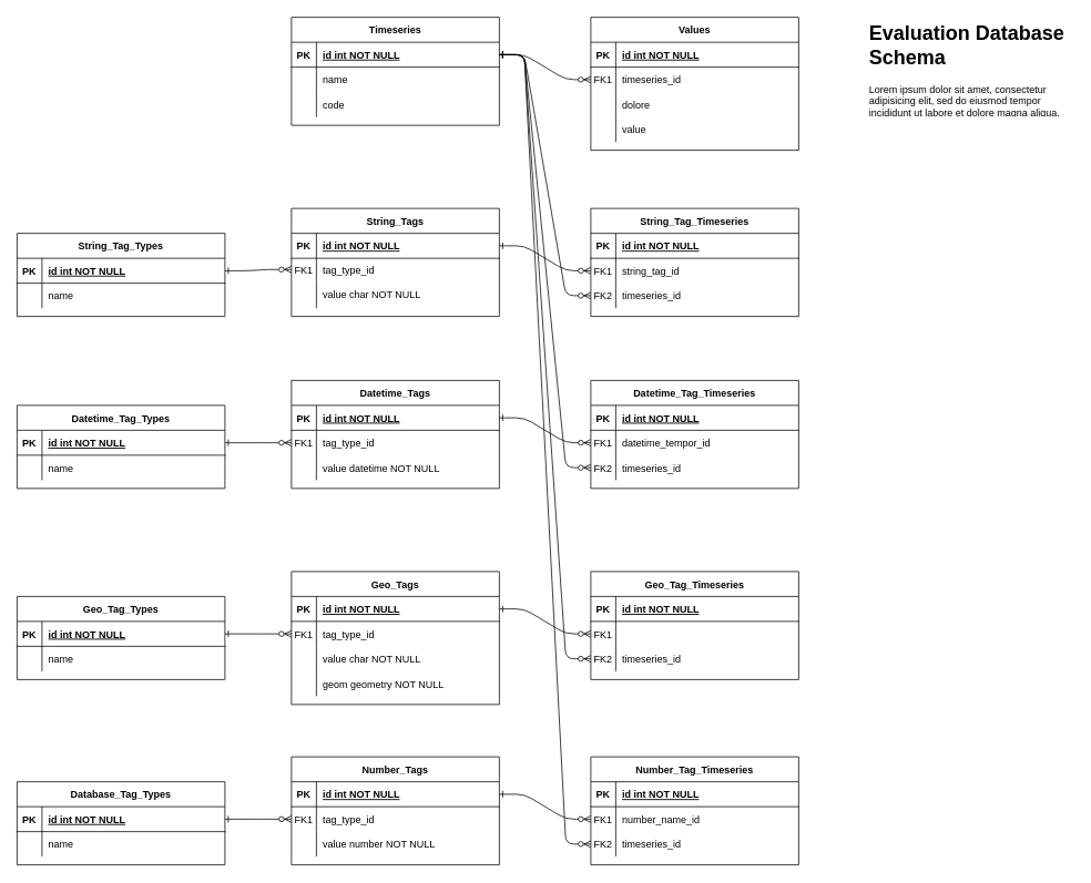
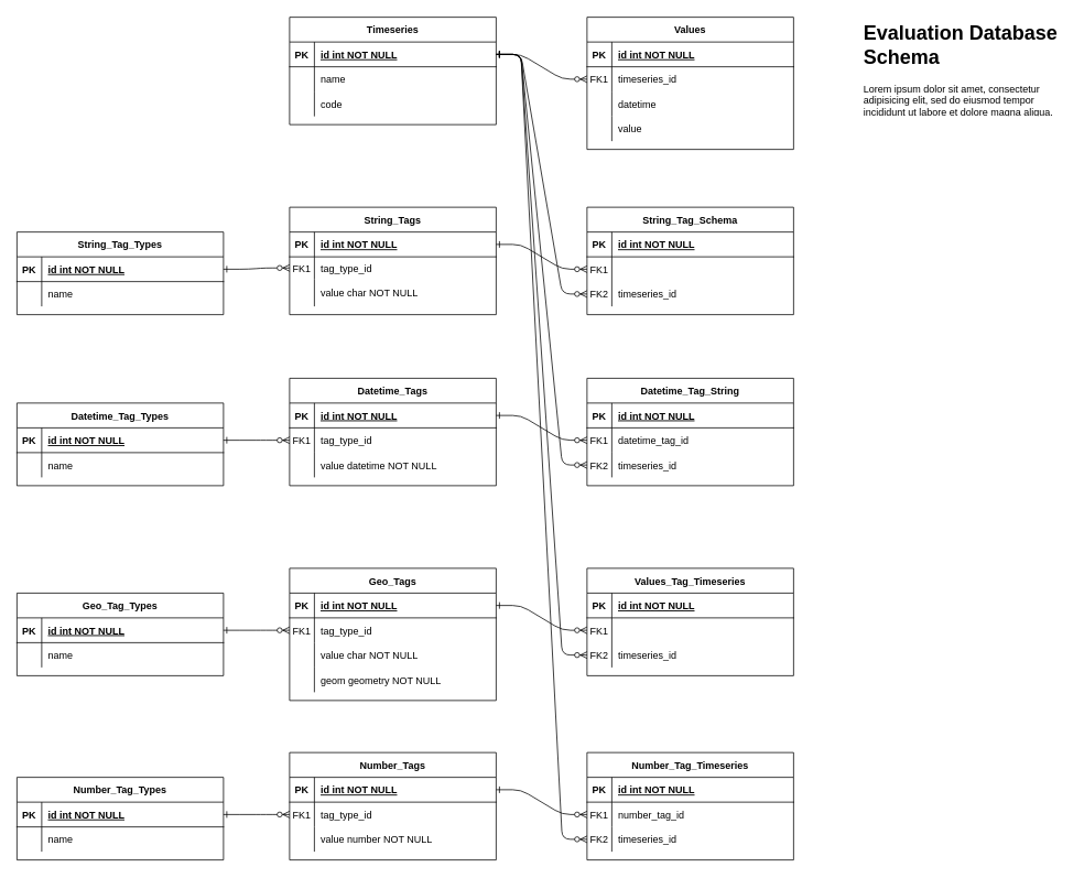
- <mxCell id="12" value="dolore" style="shape=partialRectangle;overflow=hidden;connectable=0;fillColor=none;top=0;left=0;bottom=0;right=0;align=left;spacingLeft=6;" parent="10" vertex="1"><mxGeometry x="30" width="220" height="30" as="geometry"><mxRectangle width="220" height="30" as="alternateBounds" /></mxGeometry></mxCell>
+ <mxCell id="12" value="datetime" style="shape=partialRectangle;overflow=hidden;connectable=0;fillColor=none;top=0;left=0;bottom=0;right=0;align=left;spacingLeft=6;" parent="10" vertex="1"><mxGeometry x="30" width="220" height="30" as="geometry"><mxRectangle width="220" height="30" as="alternateBounds" /></mxGeometry></mxCell>
- <mxCell id="43" value="String_Tag_Timeseries" style="shape=table;startSize=30;container=1;collapsible=1;childLayout=tableLayout;fixedRows=1;rowLines=0;fontStyle=1;align=center;resizeLast=1;" parent="1" vertex="1"><mxGeometry x="710" y="250" width="250" height="130" as="geometry"><mxRectangle x="120" y="120" width="100" height="30" as="alternateBounds" /></mxGeometry></mxCell>
+ <mxCell id="43" value="String_Tag_Schema" style="shape=table;startSize=30;container=1;collapsible=1;childLayout=tableLayout;fixedRows=1;rowLines=0;fontStyle=1;align=center;resizeLast=1;" parent="1" vertex="1"><mxGeometry x="710" y="250" width="250" height="130" as="geometry"><mxRectangle x="120" y="120" width="100" height="30" as="alternateBounds" /></mxGeometry></mxCell>
- <mxCell id="49" value="string_tag_id" style="shape=partialRectangle;overflow=hidden;connectable=0;fillColor=none;top=0;left=0;bottom=0;right=0;align=left;spacingLeft=6;" parent="47" vertex="1"><mxGeometry x="30" width="220" height="30" as="geometry"><mxRectangle width="220" height="30" as="alternateBounds" /></mxGeometry></mxCell>
- <mxCell id="73" value="Datetime_Tag_Timeseries" style="shape=table;startSize=30;container=1;collapsible=1;childLayout=tableLayout;fixedRows=1;rowLines=0;fontStyle=1;align=center;resizeLast=1;" parent="1" vertex="1"><mxGeometry x="710" y="457" width="250" height="130" as="geometry"><mxRectangle x="120" y="120" width="100" height="30" as="alternateBounds" /></mxGeometry></mxCell>
+ <mxCell id="73" value="Datetime_Tag_String" style="shape=table;startSize=30;container=1;collapsible=1;childLayout=tableLayout;fixedRows=1;rowLines=0;fontStyle=1;align=center;resizeLast=1;" parent="1" vertex="1"><mxGeometry x="710" y="457" width="250" height="130" as="geometry"><mxRectangle x="120" y="120" width="100" height="30" as="alternateBounds" /></mxGeometry></mxCell>
- <mxCell id="79" value="datetime_tempor_id" style="shape=partialRectangle;overflow=hidden;connectable=0;fillColor=none;top=0;left=0;bottom=0;right=0;align=left;spacingLeft=6;" parent="77" vertex="1"><mxGeometry x="30" width="220" height="30" as="geometry"><mxRectangle width="220" height="30" as="alternateBounds" /></mxGeometry></mxCell>
+ <mxCell id="79" value="datetime_tag_id" style="shape=partialRectangle;overflow=hidden;connectable=0;fillColor=none;top=0;left=0;bottom=0;right=0;align=left;spacingLeft=6;" parent="77" vertex="1"><mxGeometry x="30" width="220" height="30" as="geometry"><mxRectangle width="220" height="30" as="alternateBounds" /></mxGeometry></mxCell>
- <mxCell id="106" value="Geo_Tag_Timeseries" style="shape=table;startSize=30;container=1;collapsible=1;childLayout=tableLayout;fixedRows=1;rowLines=0;fontStyle=1;align=center;resizeLast=1;" parent="1" vertex="1"><mxGeometry x="710" y="687" width="250" height="130" as="geometry"><mxRectangle x="120" y="120" width="100" height="30" as="alternateBounds" /></mxGeometry></mxCell>
+ <mxCell id="106" value="Values_Tag_Timeseries" style="shape=table;startSize=30;container=1;collapsible=1;childLayout=tableLayout;fixedRows=1;rowLines=0;fontStyle=1;align=center;resizeLast=1;" parent="1" vertex="1"><mxGeometry x="710" y="687" width="250" height="130" as="geometry"><mxRectangle x="120" y="120" width="100" height="30" as="alternateBounds" /></mxGeometry></mxCell>
- <mxCell id="118" value="Database_Tag_Types" style="shape=table;startSize=30;container=1;collapsible=1;childLayout=tableLayout;fixedRows=1;rowLines=0;fontStyle=1;align=center;resizeLast=1;" parent="1" vertex="1"><mxGeometry x="20" y="940" width="250" height="100" as="geometry"><mxRectangle x="120" y="120" width="100" height="30" as="alternateBounds" /></mxGeometry></mxCell>
+ <mxCell id="118" value="Number_Tag_Types" style="shape=table;startSize=30;container=1;collapsible=1;childLayout=tableLayout;fixedRows=1;rowLines=0;fontStyle=1;align=center;resizeLast=1;" parent="1" vertex="1"><mxGeometry x="20" y="940" width="250" height="100" as="geometry"><mxRectangle x="120" y="120" width="100" height="30" as="alternateBounds" /></mxGeometry></mxCell>
- <mxCell id="141" value="number_name_id" style="shape=partialRectangle;overflow=hidden;connectable=0;fillColor=none;top=0;left=0;bottom=0;right=0;align=left;spacingLeft=6;" parent="139" vertex="1"><mxGeometry x="30" width="220" height="30" as="geometry"><mxRectangle width="220" height="30" as="alternateBounds" /></mxGeometry></mxCell>
+ <mxCell id="141" value="number_tag_id" style="shape=partialRectangle;overflow=hidden;connectable=0;fillColor=none;top=0;left=0;bottom=0;right=0;align=left;spacingLeft=6;" parent="139" vertex="1"><mxGeometry x="30" width="220" height="30" as="geometry"><mxRectangle width="220" height="30" as="alternateBounds" /></mxGeometry></mxCell>
